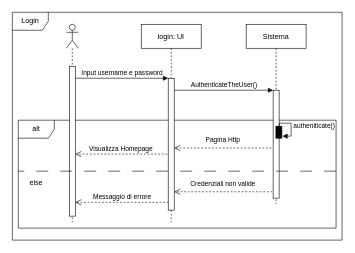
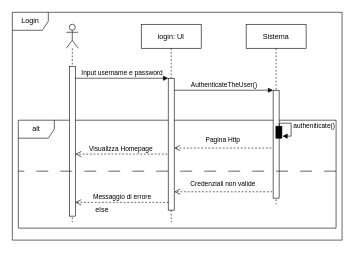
- <mxCell id="19" value="else" style="text;align=center;fontStyle=0;verticalAlign=middle;spacingLeft=3;spacingRight=3;strokeColor=none;rotatable=0;points=[[0,0.5],[1,0.5]];portConstraint=eastwest;labelBackgroundColor=none;" parent="1" vertex="1"><mxGeometry x="40" y="290" width="40" height="26" as="geometry" /></mxCell>
+ <mxCell id="19" value="else" style="text;align=center;fontStyle=0;verticalAlign=middle;spacingLeft=3;spacingRight=3;strokeColor=none;rotatable=0;points=[[0,0.5],[1,0.5]];portConstraint=eastwest;labelBackgroundColor=none;" parent="1" vertex="1"><mxGeometry x="150" y="335" width="40" height="26" as="geometry" /></mxCell>
